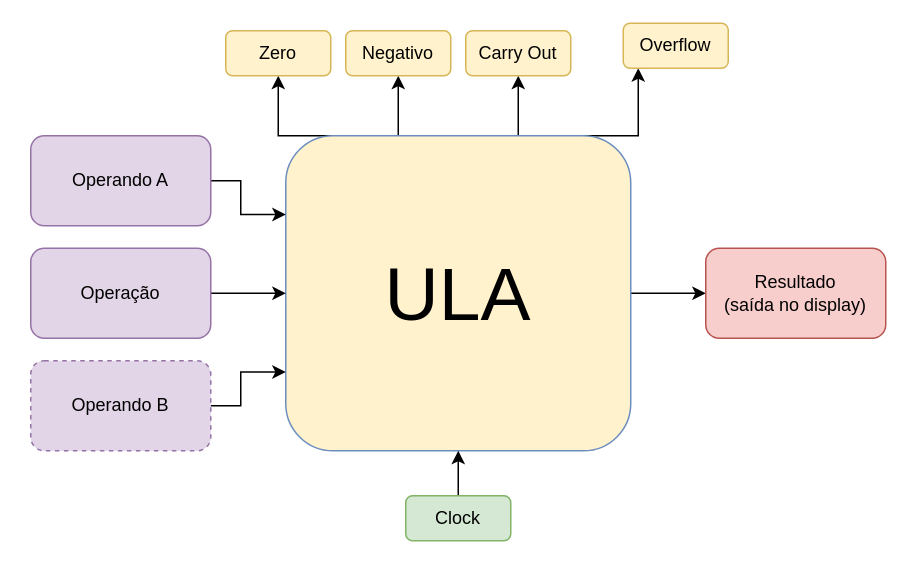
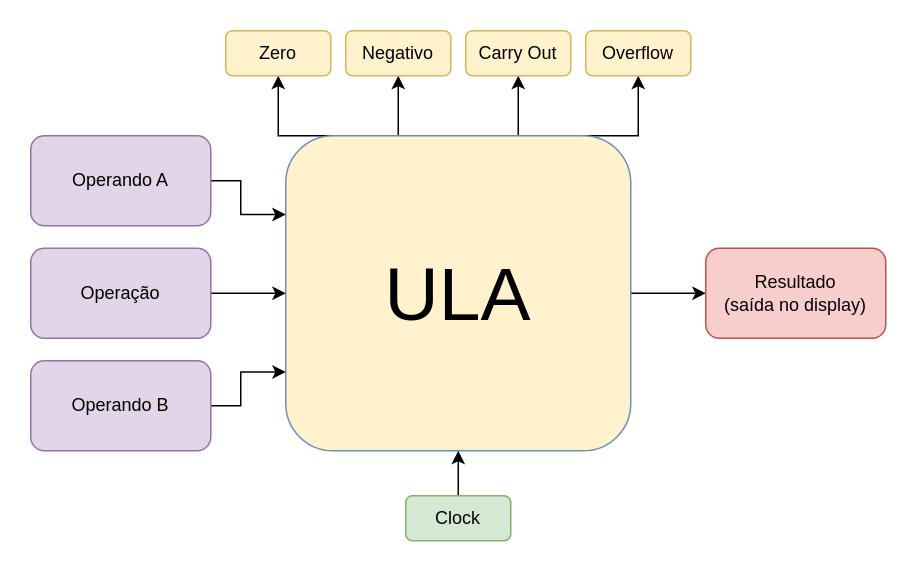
- <mxCell id="19" value="Overflow" style="rounded=1;whiteSpace=wrap;html=1;fontSize=12;fillColor=#fff2cc;strokeColor=#d6b656;" vertex="1" parent="1"><mxGeometry x="415" y="15" width="70" height="30" as="geometry" /></mxCell>
+ <mxCell id="19" value="Overflow" style="rounded=1;whiteSpace=wrap;html=1;fontSize=12;fillColor=#fff2cc;strokeColor=#d6b656;" vertex="1" parent="1"><mxGeometry x="390" y="20" width="70" height="30" as="geometry" /></mxCell>
- <mxCell id="11" value="Operando B" style="rounded=1;whiteSpace=wrap;html=1;fontSize=12;fillColor=#e1d5e7;strokeColor=#9673a6;dashed=1;" vertex="1" parent="1"><mxGeometry x="20" y="240" width="120" height="60" as="geometry" /></mxCell>
+ <mxCell id="11" value="Operando B" style="rounded=1;whiteSpace=wrap;html=1;fontSize=12;fillColor=#e1d5e7;strokeColor=#9673a6;" vertex="1" parent="1"><mxGeometry x="20" y="240" width="120" height="60" as="geometry" /></mxCell>
